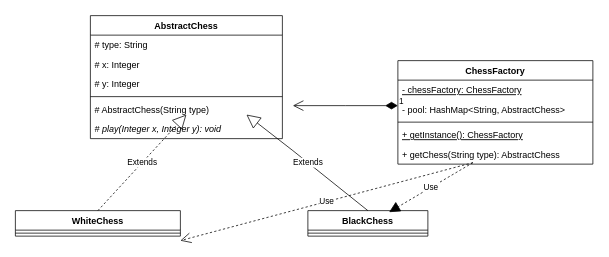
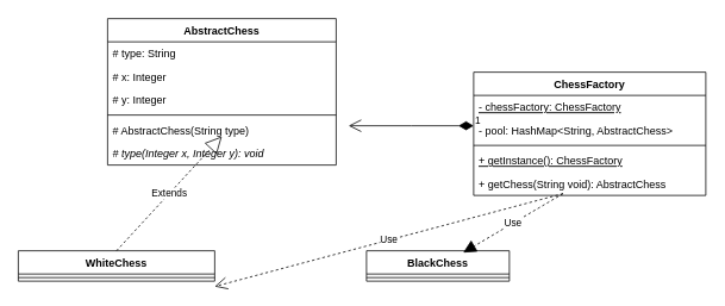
- <mxCell id="8" value="# play(Integer x, Integer y): void" style="text;strokeColor=none;fillColor=none;align=left;verticalAlign=top;spacingLeft=4;spacingRight=4;overflow=hidden;rotatable=0;points=[[0,0.5],[1,0.5]];portConstraint=eastwest;fontStyle=2" parent="2" vertex="1"><mxGeometry y="138" width="256" height="26" as="geometry" /></mxCell>
+ <mxCell id="8" value="# type(Integer x, Integer y): void" style="text;strokeColor=none;fillColor=none;align=left;verticalAlign=top;spacingLeft=4;spacingRight=4;overflow=hidden;rotatable=0;points=[[0,0.5],[1,0.5]];portConstraint=eastwest;fontStyle=2" parent="2" vertex="1"><mxGeometry y="138" width="256" height="26" as="geometry" /></mxCell>
- <mxCell id="18" value="+ getChess(String type): AbstractChess " style="text;strokeColor=none;fillColor=none;align=left;verticalAlign=top;spacingLeft=4;spacingRight=4;overflow=hidden;rotatable=0;points=[[0,0.5],[1,0.5]];portConstraint=eastwest;" parent="13" vertex="1"><mxGeometry y="112" width="260" height="26" as="geometry" /></mxCell>
+ <mxCell id="18" value="+ getChess(String void): AbstractChess " style="text;strokeColor=none;fillColor=none;align=left;verticalAlign=top;spacingLeft=4;spacingRight=4;overflow=hidden;rotatable=0;points=[[0,0.5],[1,0.5]];portConstraint=eastwest;" parent="13" vertex="1"><mxGeometry y="112" width="260" height="26" as="geometry" /></mxCell>
- <mxCell id="20" value="Extends" style="endArrow=block;endSize=16;endFill=0;html=1;rounded=0;exitX=0.5;exitY=0;exitDx=0;exitDy=0;entryX=0.813;entryY=0.769;entryDx=0;entryDy=0;entryPerimeter=0;" parent="1" source="11" target="7" edge="1"><mxGeometry width="160" relative="1" as="geometry"><mxPoint x="170" y="230" as="sourcePoint" /><mxPoint x="290" y="159.994" as="targetPoint" /><Array as="points"><mxPoint x="390" y="200" /></Array></mxGeometry></mxCell>
